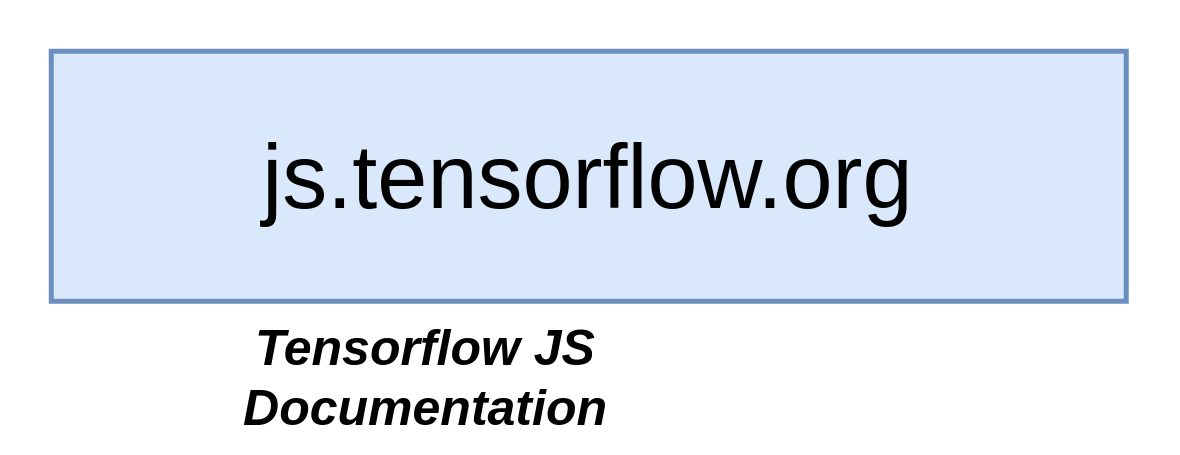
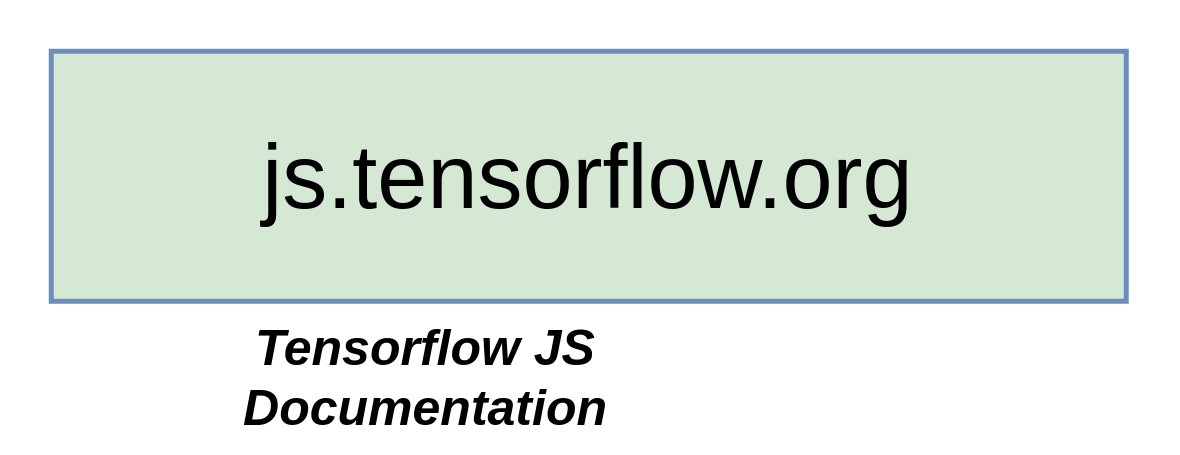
- <mxCell id="2" value="js.tensorflow.org" style="rounded=0;whiteSpace=wrap;html=1;strokeWidth=2;fontSize=36;align=center;fillColor=#dae8fc;strokeColor=#6c8ebf;" vertex="1" parent="1"><mxGeometry x="20" y="20" width="430" height="100" as="geometry" /></mxCell>
+ <mxCell id="2" value="js.tensorflow.org" style="rounded=0;whiteSpace=wrap;html=1;strokeWidth=2;fontSize=36;align=center;fillColor=#d5e8d4;strokeColor=#6c8ebf;" vertex="1" parent="1"><mxGeometry x="20" y="20" width="430" height="100" as="geometry" /></mxCell>
